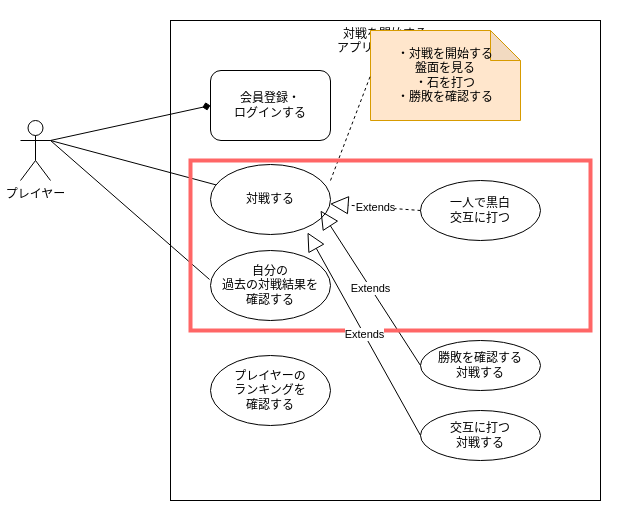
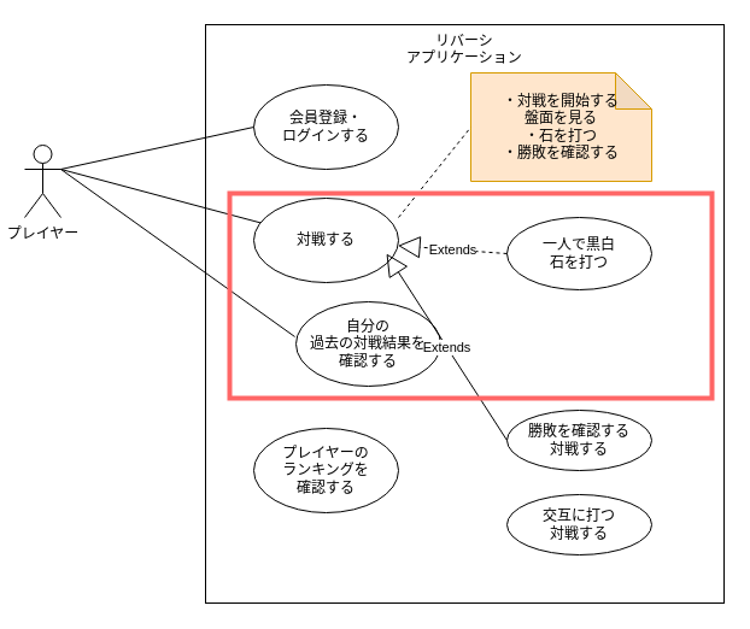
- <mxCell id="2" value="対戦を開始する&lt;br&gt;アプリケーション" style="rounded=0;whiteSpace=wrap;html=1;verticalAlign=top;fillColor=none;" vertex="1" parent="1"><mxGeometry x="170" y="20" width="430" height="480" as="geometry" /></mxCell>
+ <mxCell id="2" value="リバーシ&lt;br&gt;アプリケーション" style="rounded=0;whiteSpace=wrap;html=1;verticalAlign=top;fillColor=none;" vertex="1" parent="1"><mxGeometry x="170" y="20" width="430" height="480" as="geometry" /></mxCell>
- <mxCell id="6" value="・対戦を開始する&lt;br&gt;盤面を見る&lt;br&gt;・石を打つ&lt;br&gt;・勝敗を確認する" style="shape=note;whiteSpace=wrap;html=1;backgroundOutline=1;darkOpacity=0.05;fillColor=#ffe6cc;strokeColor=#d79b00;" vertex="1" parent="1"><mxGeometry x="370" y="30" width="150" height="90" as="geometry" /></mxCell>
+ <mxCell id="6" value="・対戦を開始する&lt;br&gt;盤面を見る&lt;br&gt;・石を打つ&lt;br&gt;・勝敗を確認する" style="shape=note;whiteSpace=wrap;html=1;backgroundOutline=1;darkOpacity=0.05;fillColor=#ffe6cc;strokeColor=#d79b00;" vertex="1" parent="1"><mxGeometry x="390" y="60" width="150" height="90" as="geometry" /></mxCell>
- <mxCell id="8" value="会員登録・&lt;br&gt;ログインする" style="whiteSpace=wrap;html=1;fillColor=none;rounded=1;" vertex="1" parent="1"><mxGeometry x="210" y="70" width="120" height="70" as="geometry" /></mxCell>
+ <mxCell id="8" value="会員登録・&lt;br&gt;ログインする" style="ellipse;whiteSpace=wrap;html=1;fillColor=none;" vertex="1" parent="1"><mxGeometry x="210" y="70" width="120" height="70" as="geometry" /></mxCell>
- <mxCell id="9" value="" style="endArrow=diamond;html=1;entryX=0;entryY=0.5;entryDx=0;entryDy=0;exitX=1;exitY=0.333;exitDx=0;exitDy=0;exitPerimeter=0;" edge="1" parent="1" source="3" target="8"><mxGeometry width="50" height="50" relative="1" as="geometry"><mxPoint x="50" y="130" as="sourcePoint" /><mxPoint x="490" y="70" as="targetPoint" /></mxGeometry></mxCell>
+ <mxCell id="9" value="" style="endArrow=none;html=1;entryX=0;entryY=0.5;entryDx=0;entryDy=0;exitX=1;exitY=0.333;exitDx=0;exitDy=0;exitPerimeter=0;" edge="1" parent="1" source="3" target="8"><mxGeometry width="50" height="50" relative="1" as="geometry"><mxPoint x="50" y="130" as="sourcePoint" /><mxPoint x="490" y="70" as="targetPoint" /></mxGeometry></mxCell>
- <mxCell id="12" value="一人で黒白&lt;br&gt;交互に打つ" style="ellipse;whiteSpace=wrap;html=1;fillColor=none;" vertex="1" parent="1"><mxGeometry x="420" y="180" width="120" height="60" as="geometry" /></mxCell>
+ <mxCell id="12" value="一人で黒白&lt;br&gt;石を打つ" style="ellipse;whiteSpace=wrap;html=1;fillColor=none;" vertex="1" parent="1"><mxGeometry x="420" y="180" width="120" height="60" as="geometry" /></mxCell>
- <mxCell id="7" value="自分の&lt;br&gt;過去の対戦結果を&lt;br&gt;確認する" style="ellipse;whiteSpace=wrap;html=1;fillColor=none;" vertex="1" parent="1"><mxGeometry x="210" y="250" width="120" height="70" as="geometry" /></mxCell>
+ <mxCell id="7" value="自分の&lt;br&gt;過去の対戦結果を&lt;br&gt;確認する" style="ellipse;whiteSpace=wrap;html=1;fillColor=none;" vertex="1" parent="1"><mxGeometry x="245" y="250" width="120" height="70" as="geometry" /></mxCell>
- <mxCell id="19" value="Extends" style="endArrow=block;endSize=16;endFill=0;html=1;exitX=0;exitY=0.5;exitDx=0;exitDy=0;entryX=0.808;entryY=0.971;entryDx=0;entryDy=0;entryPerimeter=0;" edge="1" parent="1" source="18" target="5"><mxGeometry width="160" relative="1" as="geometry"><mxPoint x="472.434" y="305.506" as="sourcePoint" /><mxPoint x="324.722" y="228.333" as="targetPoint" /></mxGeometry></mxCell>
